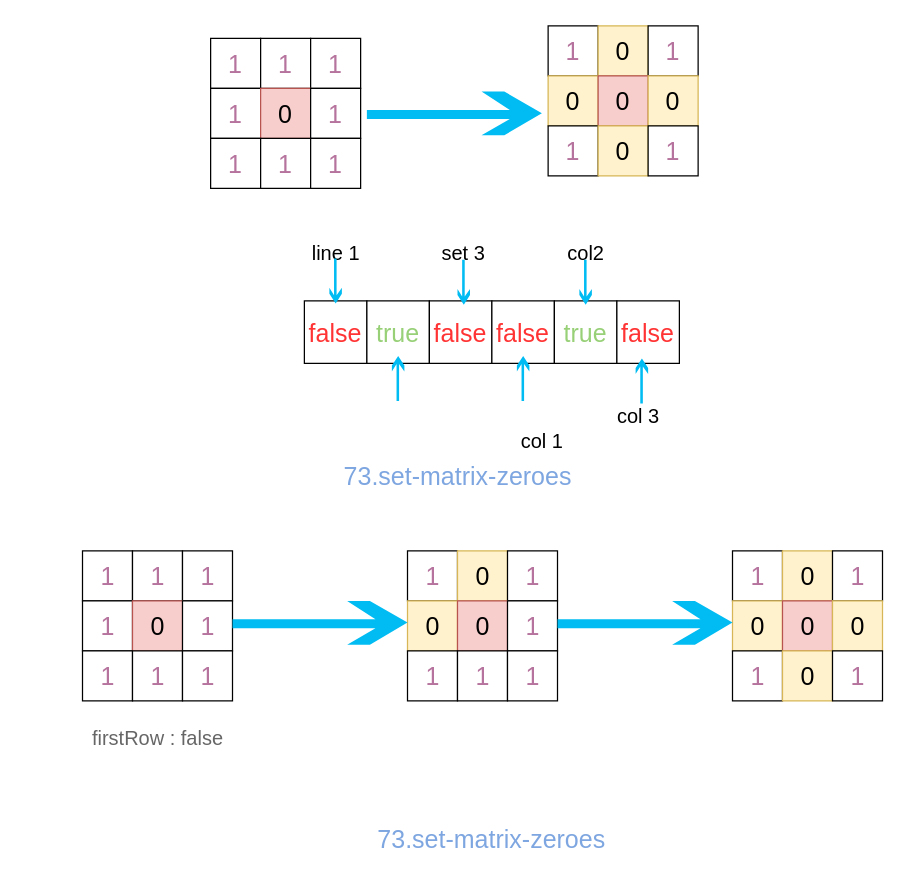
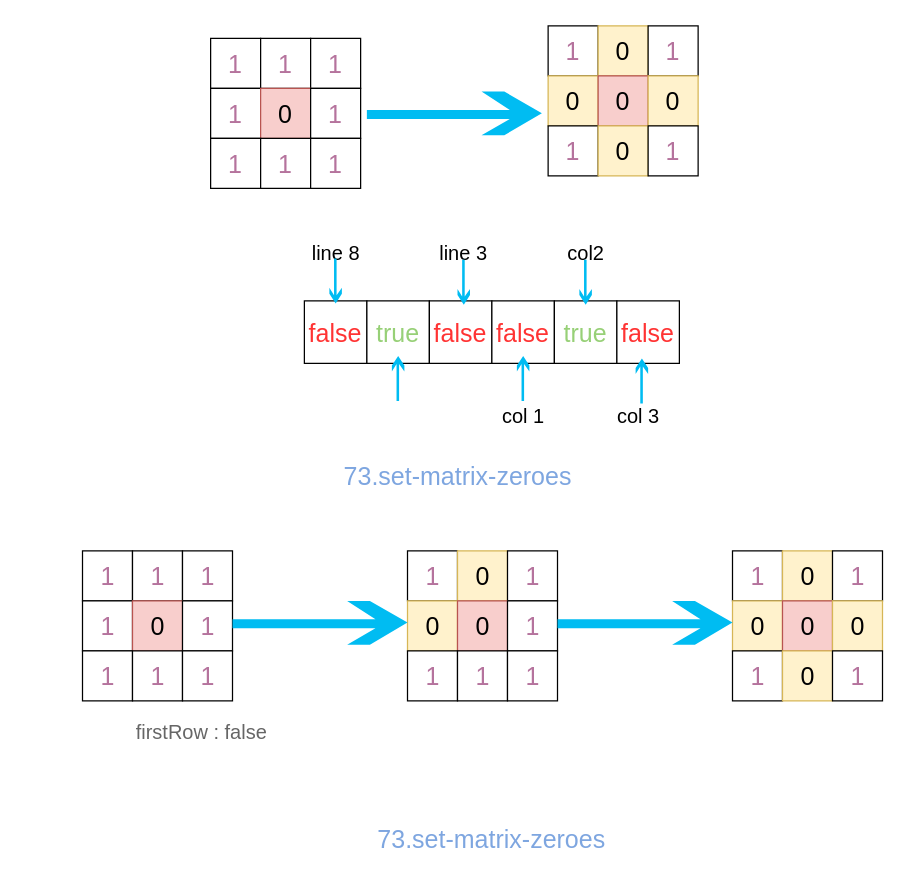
- <mxCell id="27" value="&lt;font style=&quot;font-size: 16px&quot;&gt;line 1&lt;/font&gt;" style="text;html=1;strokeColor=none;fillColor=none;align=center;verticalAlign=middle;whiteSpace=wrap;rounded=0;fontSize=20;fontColor=#000000;" vertex="1" parent="1"><mxGeometry x="235.5" y="190" width="65" height="20" as="geometry" /></mxCell>
+ <mxCell id="27" value="&lt;font style=&quot;font-size: 16px&quot;&gt;line 8&lt;/font&gt;" style="text;html=1;strokeColor=none;fillColor=none;align=center;verticalAlign=middle;whiteSpace=wrap;rounded=0;fontSize=20;fontColor=#000000;" vertex="1" parent="1"><mxGeometry x="235.5" y="190" width="65" height="20" as="geometry" /></mxCell>
- <mxCell id="28" value="&lt;font style=&quot;font-size: 16px&quot;&gt;set 3&lt;/font&gt;" style="text;html=1;strokeColor=none;fillColor=none;align=center;verticalAlign=middle;whiteSpace=wrap;rounded=0;fontSize=20;fontColor=#000000;" vertex="1" parent="1"><mxGeometry x="338" y="190" width="65" height="20" as="geometry" /></mxCell>
+ <mxCell id="28" value="&lt;font style=&quot;font-size: 16px&quot;&gt;line 3&lt;/font&gt;" style="text;html=1;strokeColor=none;fillColor=none;align=center;verticalAlign=middle;whiteSpace=wrap;rounded=0;fontSize=20;fontColor=#000000;" vertex="1" parent="1"><mxGeometry x="338" y="190" width="65" height="20" as="geometry" /></mxCell>
- <mxCell id="29" value="&lt;font style=&quot;font-size: 16px&quot;&gt;col 1&lt;/font&gt;" style="text;html=1;strokeColor=none;fillColor=none;align=center;verticalAlign=middle;whiteSpace=wrap;rounded=0;fontSize=20;fontColor=#000000;" vertex="1" parent="1"><mxGeometry x="400.5" y="340" width="65" height="20" as="geometry" /></mxCell>
+ <mxCell id="29" value="&lt;font style=&quot;font-size: 16px&quot;&gt;col 1&lt;/font&gt;" style="text;html=1;strokeColor=none;fillColor=none;align=center;verticalAlign=middle;whiteSpace=wrap;rounded=0;fontSize=20;fontColor=#000000;" vertex="1" parent="1"><mxGeometry x="385.5" y="320" width="65" height="20" as="geometry" /></mxCell>
- <mxCell id="57" value="firstRow : false" style="text;html=1;strokeColor=none;fillColor=none;align=center;verticalAlign=middle;whiteSpace=wrap;rounded=0;fontSize=16;fontColor=#666666;" vertex="1" parent="1"><mxGeometry x="20.5" y="580" width="210" height="20" as="geometry" /></mxCell>
+ <mxCell id="57" value="firstRow : false" style="text;html=1;strokeColor=none;fillColor=none;align=center;verticalAlign=middle;whiteSpace=wrap;rounded=0;fontSize=16;fontColor=#666666;" vertex="1" parent="1"><mxGeometry x="55.5" y="575" width="210" height="20" as="geometry" /></mxCell>
